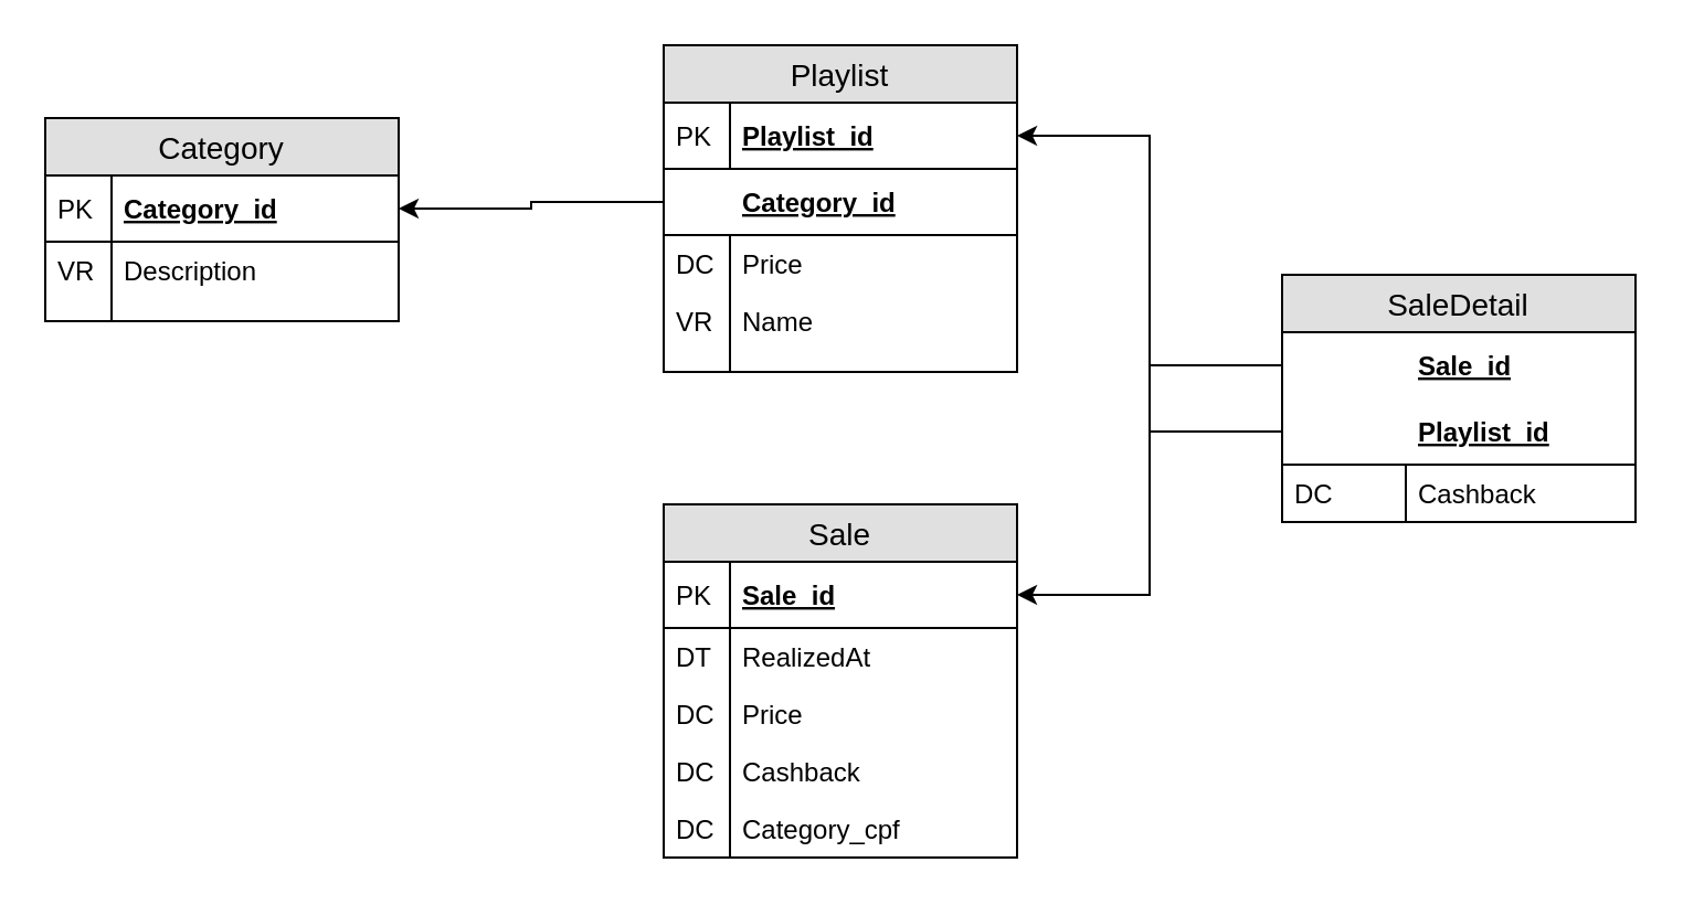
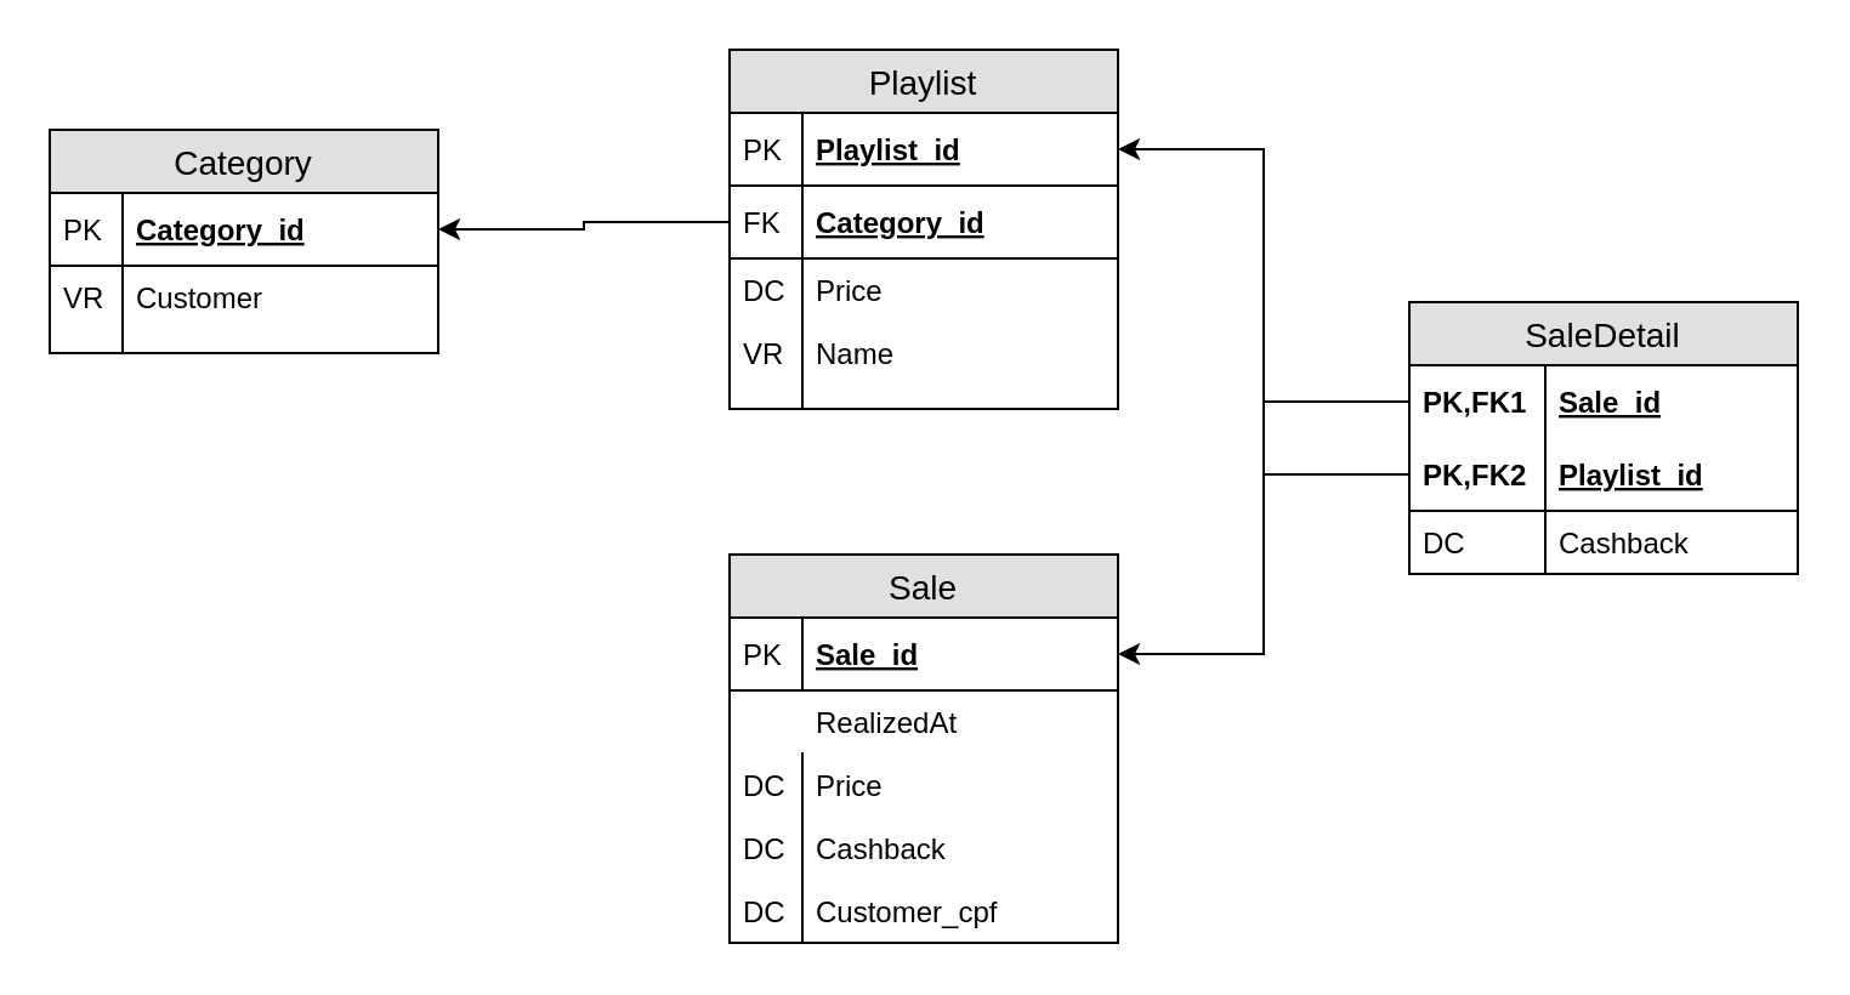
+ <mxCell id="13" value="FK" style="shape=partialRectangle;top=0;left=0;bottom=0;fillColor=none;align=left;verticalAlign=middle;spacingLeft=4;spacingRight=4;overflow=hidden;rotatable=0;points=[];portConstraint=eastwest;part=1;fontSize=12;" parent="12" vertex="1" connectable="0"><mxGeometry width="30" height="30" as="geometry" /></mxCell>
- <mxCell id="5" value="Description" style="shape=partialRectangle;top=0;left=0;right=0;bottom=0;align=left;verticalAlign=top;fillColor=none;spacingLeft=34;spacingRight=4;overflow=hidden;rotatable=0;points=[[0,0.5],[1,0.5]];portConstraint=eastwest;dropTarget=0;fontSize=12;" parent="2" vertex="1"><mxGeometry y="56" width="160" height="26" as="geometry" /></mxCell>
+ <mxCell id="5" value="Customer" style="shape=partialRectangle;top=0;left=0;right=0;bottom=0;align=left;verticalAlign=top;fillColor=none;spacingLeft=34;spacingRight=4;overflow=hidden;rotatable=0;points=[[0,0.5],[1,0.5]];portConstraint=eastwest;dropTarget=0;fontSize=12;" parent="2" vertex="1"><mxGeometry y="56" width="160" height="26" as="geometry" /></mxCell>
+ <mxCell id="34" value="PK,FK1" style="shape=partialRectangle;fontStyle=1;top=0;left=0;bottom=0;fillColor=none;align=left;verticalAlign=middle;spacingLeft=4;spacingRight=4;overflow=hidden;rotatable=0;points=[];portConstraint=eastwest;part=1;fontSize=12;" parent="33" vertex="1" connectable="0"><mxGeometry width="56" height="30" as="geometry" /></mxCell>
+ <mxCell id="36" value="PK,FK2" style="shape=partialRectangle;fontStyle=1;top=0;left=0;bottom=0;fillColor=none;align=left;verticalAlign=middle;spacingLeft=4;spacingRight=4;overflow=hidden;rotatable=0;points=[];portConstraint=eastwest;part=1;fontSize=12;" parent="35" vertex="1" connectable="0"><mxGeometry width="56" height="30" as="geometry" /></mxCell>
- <mxCell id="25" value="DT" style="shape=partialRectangle;top=0;left=0;bottom=0;fillColor=none;align=left;verticalAlign=top;spacingLeft=4;spacingRight=4;overflow=hidden;rotatable=0;points=[];portConstraint=eastwest;part=1;fontSize=12;" parent="24" vertex="1" connectable="0"><mxGeometry width="30" height="26" as="geometry" /></mxCell>
- <mxCell id="30" value="Category_cpf" style="shape=partialRectangle;top=0;left=0;right=0;bottom=0;align=left;verticalAlign=top;fillColor=none;spacingLeft=34;spacingRight=4;overflow=hidden;rotatable=0;points=[[0,0.5],[1,0.5]];portConstraint=eastwest;dropTarget=0;fontSize=12;" parent="21" vertex="1"><mxGeometry y="134" width="160" height="26" as="geometry" /></mxCell>
+ <mxCell id="30" value="Customer_cpf" style="shape=partialRectangle;top=0;left=0;right=0;bottom=0;align=left;verticalAlign=top;fillColor=none;spacingLeft=34;spacingRight=4;overflow=hidden;rotatable=0;points=[[0,0.5],[1,0.5]];portConstraint=eastwest;dropTarget=0;fontSize=12;" parent="21" vertex="1"><mxGeometry y="134" width="160" height="26" as="geometry" /></mxCell>
